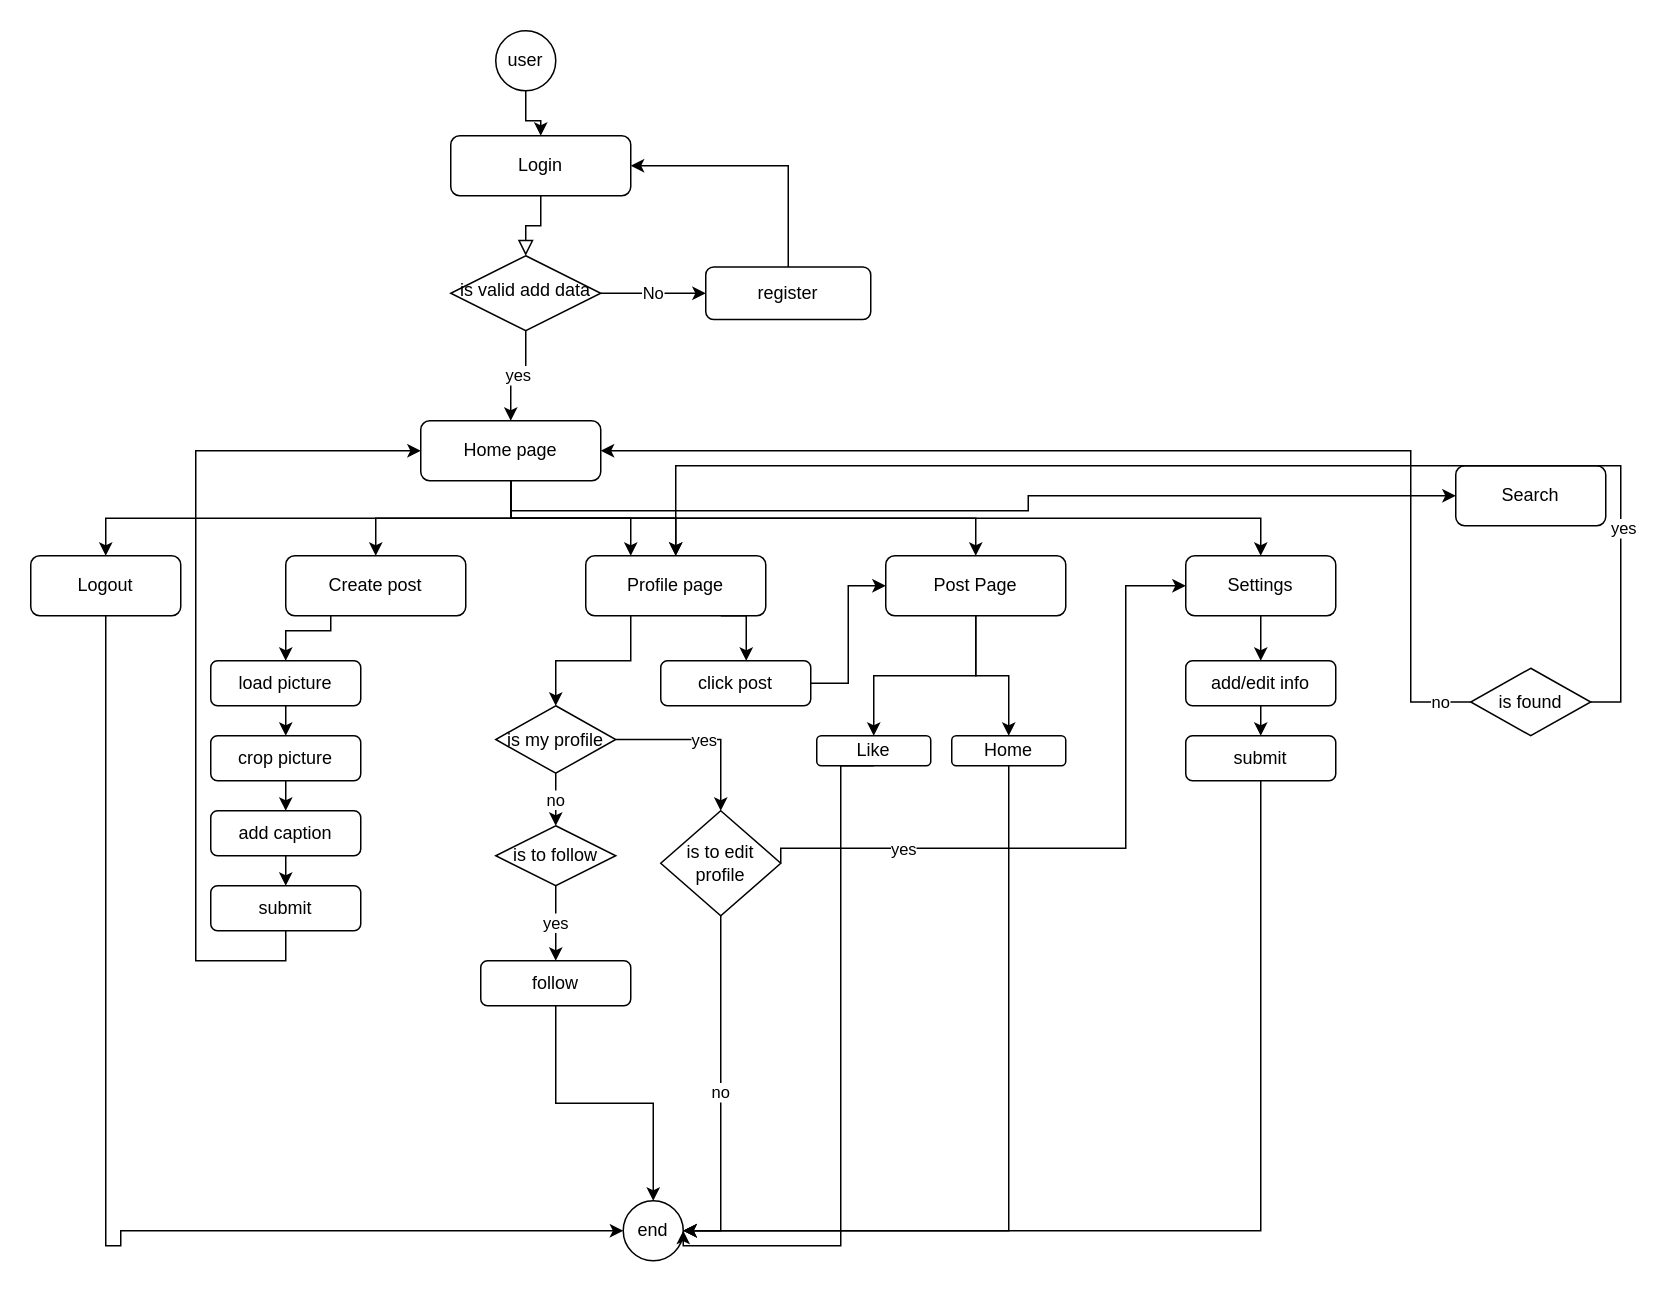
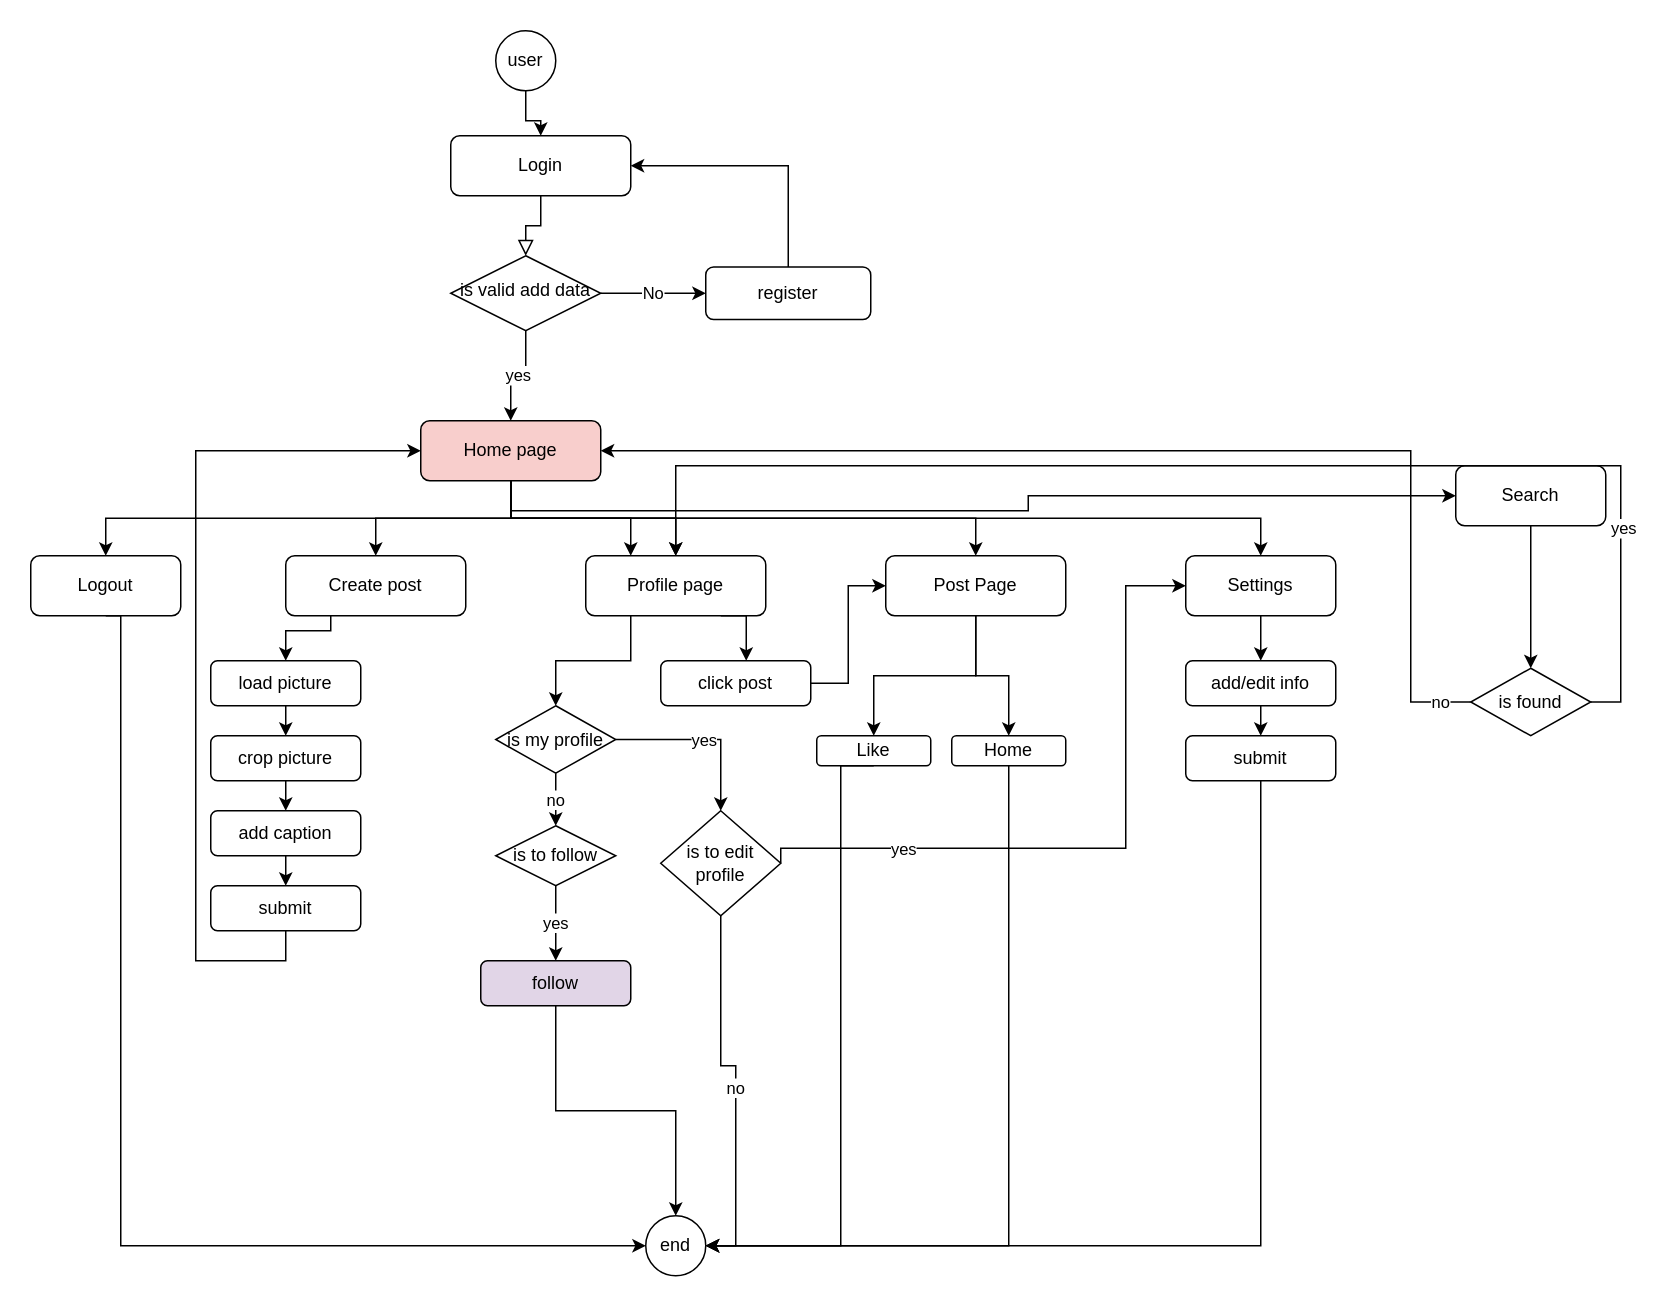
- <mxCell id="17" value="Home page" style="rounded=1;whiteSpace=wrap;html=1;fontSize=12;glass=0;strokeWidth=1;shadow=0;" parent="1" vertex="1"><mxGeometry x="280" y="280" width="120" height="40" as="geometry" /></mxCell>
+ <mxCell id="17" value="Home page" style="rounded=1;whiteSpace=wrap;html=1;fontSize=12;glass=0;strokeWidth=1;shadow=0;fillColor=#f8cecc;" parent="1" vertex="1"><mxGeometry x="280" y="280" width="120" height="40" as="geometry" /></mxCell>
+ <mxCell id="27" style="edgeStyle=orthogonalEdgeStyle;rounded=0;orthogonalLoop=1;jettySize=auto;html=1;exitX=0.5;exitY=1;exitDx=0;exitDy=0;entryX=0.5;entryY=0;entryDx=0;entryDy=0;" edge="1" parent="1" source="28" target="64"><mxGeometry relative="1" as="geometry" /></mxCell>
- <mxCell id="43" value="follow" style="rounded=1;whiteSpace=wrap;html=1;" vertex="1" parent="1"><mxGeometry x="320" y="640" width="100" height="30" as="geometry" /></mxCell>
+ <mxCell id="43" value="follow" style="rounded=1;whiteSpace=wrap;html=1;fillColor=#e1d5e7;" vertex="1" parent="1"><mxGeometry x="320" y="640" width="100" height="30" as="geometry" /></mxCell>
- <mxCell id="33" value="end" style="ellipse;whiteSpace=wrap;html=1;aspect=fixed;" vertex="1" parent="1"><mxGeometry x="415" y="800" width="40" height="40" as="geometry" /></mxCell>
+ <mxCell id="33" value="end" style="ellipse;whiteSpace=wrap;html=1;aspect=fixed;" vertex="1" parent="1"><mxGeometry x="430" y="810" width="40" height="40" as="geometry" /></mxCell>
